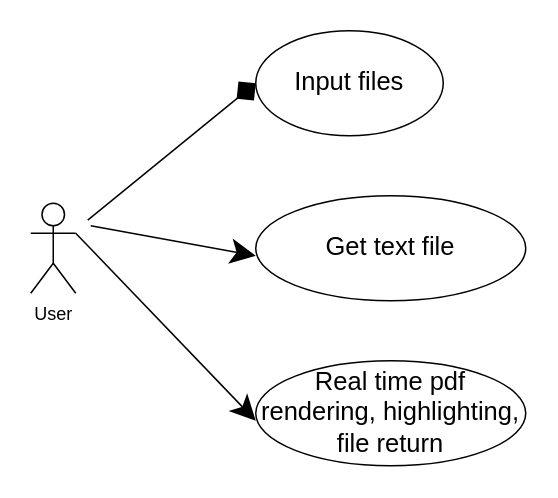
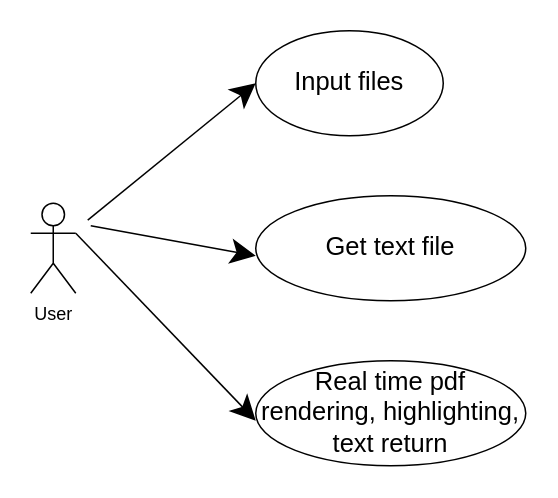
- <mxCell id="6" value="" style="endArrow=diamond;html=1;startSize=14;endSize=14;sourcePerimeterSpacing=8;targetPerimeterSpacing=8;entryX=0;entryY=0.5;entryDx=0;entryDy=0;" edge="1" parent="1" source="2" target="3"><mxGeometry width="50" height="50" relative="1" as="geometry"><mxPoint x="80" y="90" as="sourcePoint" /><mxPoint x="130" y="40" as="targetPoint" /></mxGeometry></mxCell>
+ <mxCell id="6" value="" style="endArrow=classic;html=1;startSize=14;endSize=14;sourcePerimeterSpacing=8;targetPerimeterSpacing=8;entryX=0;entryY=0.5;entryDx=0;entryDy=0;" edge="1" parent="1" source="2" target="3"><mxGeometry width="50" height="50" relative="1" as="geometry"><mxPoint x="80" y="90" as="sourcePoint" /><mxPoint x="130" y="40" as="targetPoint" /></mxGeometry></mxCell>
- <mxCell id="5" value="&lt;font style=&quot;font-size: 17px&quot;&gt;Real time pdf rendering, highlighting, file return&lt;/font&gt;" style="ellipse;whiteSpace=wrap;html=1;hachureGap=4;pointerEvents=0;" vertex="1" parent="1"><mxGeometry x="170" y="240" width="180" height="70" as="geometry" /></mxCell>
+ <mxCell id="5" value="&lt;font style=&quot;font-size: 17px&quot;&gt;Real time pdf rendering, highlighting, text return&lt;/font&gt;" style="ellipse;whiteSpace=wrap;html=1;hachureGap=4;pointerEvents=0;" vertex="1" parent="1"><mxGeometry x="170" y="240" width="180" height="70" as="geometry" /></mxCell>
